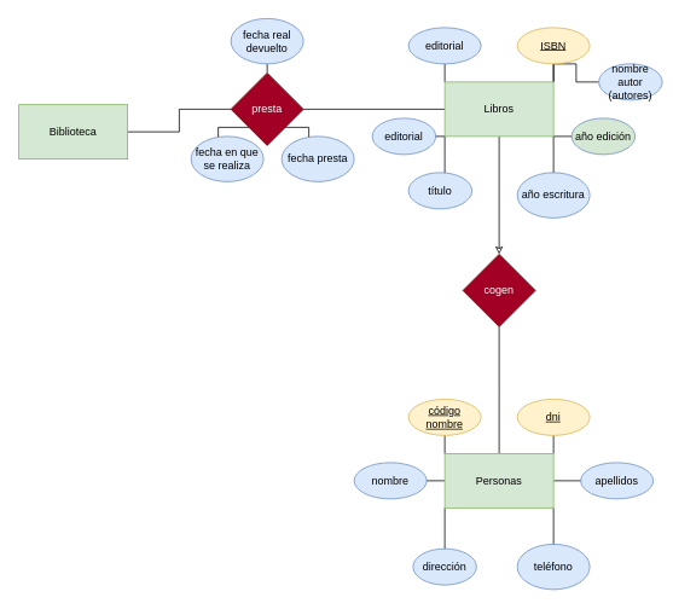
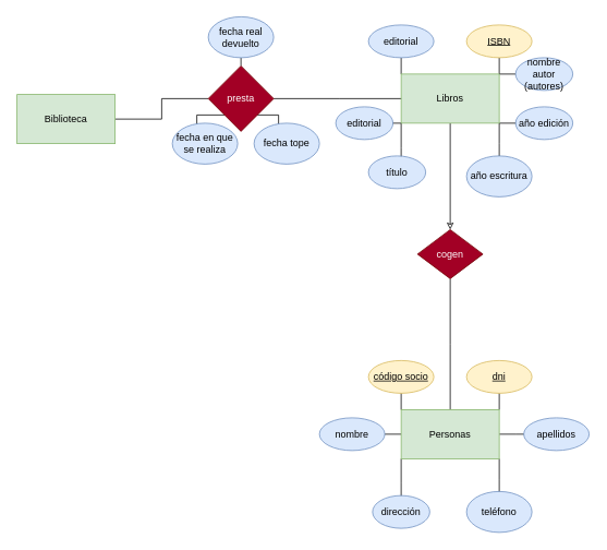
- <mxCell id="23" value="nombre autor (autores)" style="ellipse;whiteSpace=wrap;html=1;fillColor=#dae8fc;strokeColor=#6c8ebf;" vertex="1" parent="1"><mxGeometry x="660" y="70" width="70" height="40" as="geometry" /></mxCell>
+ <mxCell id="23" value="nombre autor (autores)" style="ellipse;whiteSpace=wrap;html=1;fillColor=#dae8fc;strokeColor=#6c8ebf;" vertex="1" parent="1"><mxGeometry x="630" y="70" width="70" height="40" as="geometry" /></mxCell>
- <mxCell id="21" value="año edición" style="ellipse;whiteSpace=wrap;html=1;fillColor=#d5e8d4;strokeColor=#6c8ebf;" vertex="1" parent="1"><mxGeometry x="630" y="130" width="70" height="40" as="geometry" /></mxCell>
+ <mxCell id="21" value="año edición" style="ellipse;whiteSpace=wrap;html=1;fillColor=#dae8fc;strokeColor=#6c8ebf;" vertex="1" parent="1"><mxGeometry x="630" y="130" width="70" height="40" as="geometry" /></mxCell>
- <mxCell id="40" value="fecha presta" style="ellipse;whiteSpace=wrap;html=1;fillColor=#dae8fc;strokeColor=#6c8ebf;" vertex="1" parent="1"><mxGeometry x="310" y="150" width="80" height="50" as="geometry" /></mxCell>
+ <mxCell id="40" value="fecha tope" style="ellipse;whiteSpace=wrap;html=1;fillColor=#dae8fc;strokeColor=#6c8ebf;" vertex="1" parent="1"><mxGeometry x="310" y="150" width="80" height="50" as="geometry" /></mxCell>
- <mxCell id="26" value="cogen" style="rhombus;whiteSpace=wrap;html=1;fillColor=#a20025;fontColor=#ffffff;strokeColor=#6F0000;" vertex="1" parent="1"><mxGeometry x="510" y="280" width="80" height="80" as="geometry" /></mxCell>
+ <mxCell id="26" value="cogen" style="rhombus;whiteSpace=wrap;html=1;fillColor=#a20025;fontColor=#ffffff;strokeColor=#6F0000;" vertex="1" parent="1"><mxGeometry x="510" y="280" width="80" height="60" as="geometry" /></mxCell>
- <mxCell id="34" value="&lt;u&gt;código nombre&lt;/u&gt;" style="ellipse;whiteSpace=wrap;html=1;fillColor=#fff2cc;strokeColor=#d6b656;" vertex="1" parent="1"><mxGeometry x="450" y="440" width="80" height="40" as="geometry" /></mxCell>
+ <mxCell id="34" value="&lt;u&gt;código socio&lt;/u&gt;" style="ellipse;whiteSpace=wrap;html=1;fillColor=#fff2cc;strokeColor=#d6b656;" vertex="1" parent="1"><mxGeometry x="450" y="440" width="80" height="40" as="geometry" /></mxCell>
